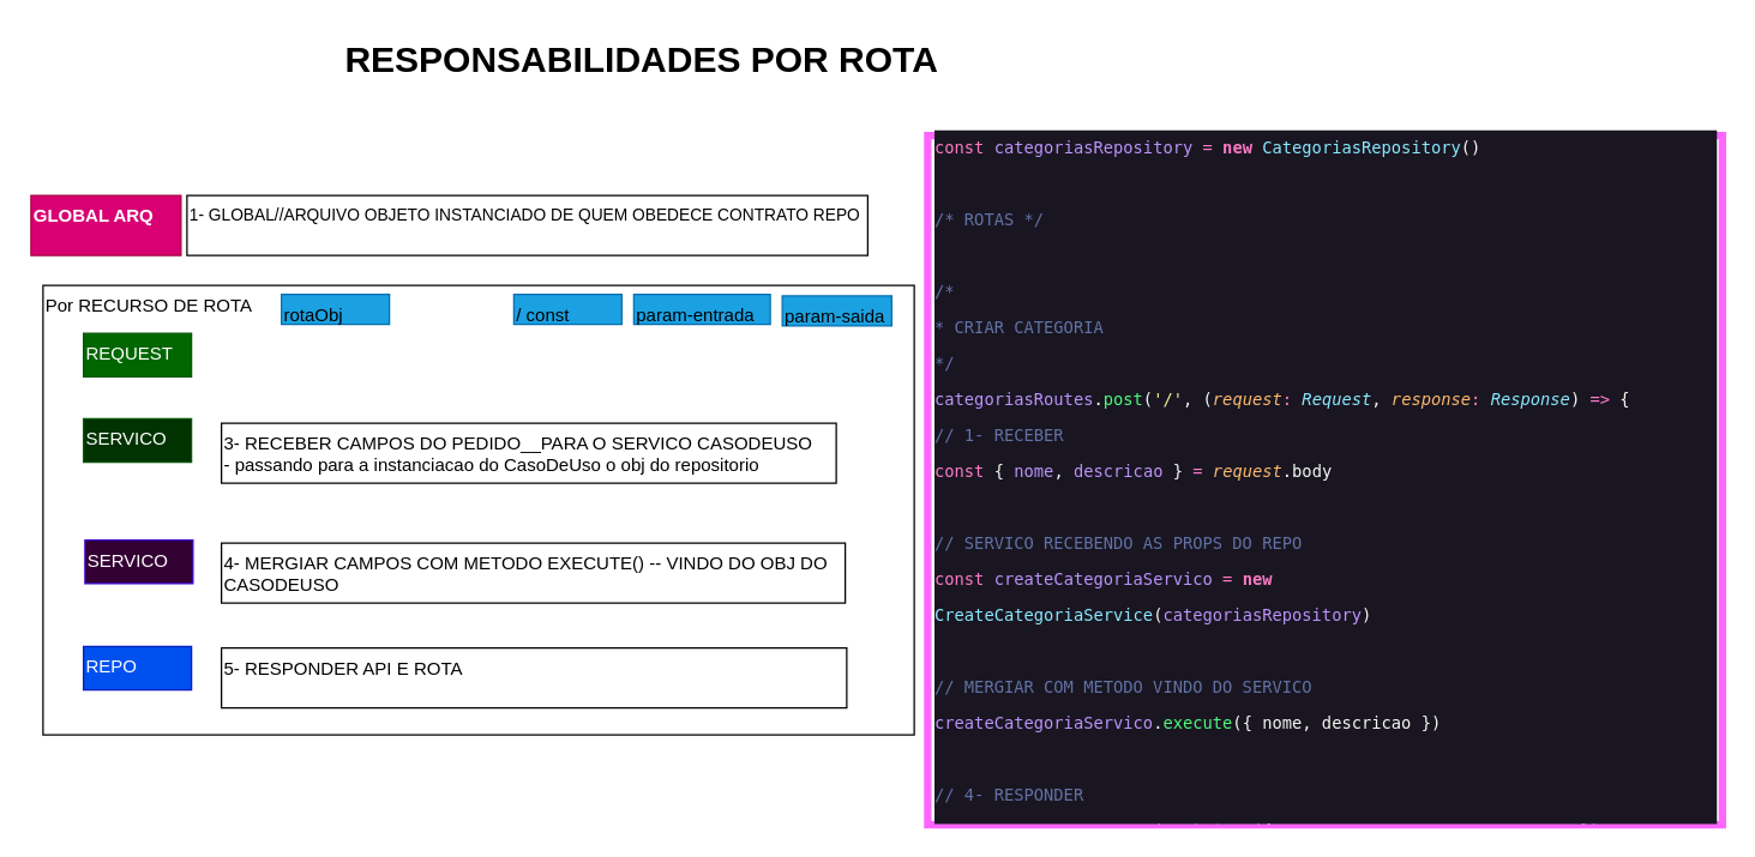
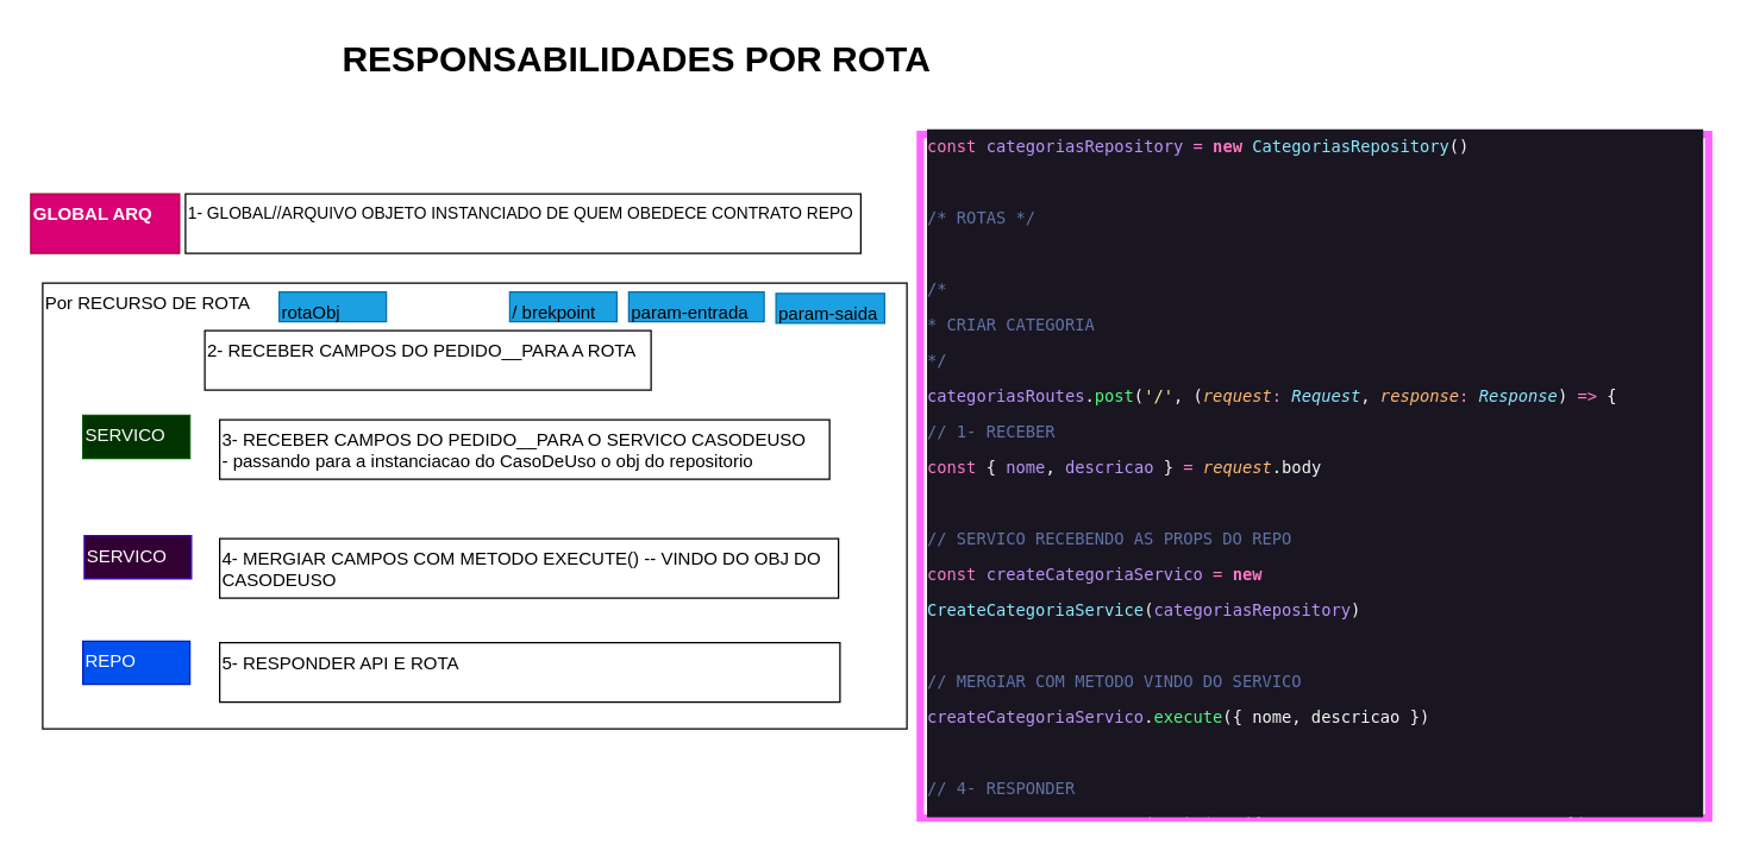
- <mxCell id="16" value="/ const" style="text;html=1;strokeColor=#006EAF;fillColor=#1ba1e2;align=left;verticalAlign=top;whiteSpace=wrap;rounded=0;fontStyle=0;fontColor=#000000;" vertex="1" parent="1"><mxGeometry x="342" y="196" width="72" height="20" as="geometry" /></mxCell>
+ <mxCell id="16" value="/ brekpoint" style="text;html=1;strokeColor=#006EAF;fillColor=#1ba1e2;align=left;verticalAlign=top;whiteSpace=wrap;rounded=0;fontStyle=0;fontColor=#000000;" vertex="1" parent="1"><mxGeometry x="342" y="196" width="72" height="20" as="geometry" /></mxCell>
- <mxCell id="10" value="REQUEST" style="text;html=1;strokeColor=#005700;fillColor=#006600;align=left;verticalAlign=top;whiteSpace=wrap;rounded=0;fontStyle=0;fontColor=#ffffff;" vertex="1" parent="1"><mxGeometry x="55" y="222" width="72" height="29" as="geometry" /></mxCell>
+ <mxCell id="5" value="2- RECEBER CAMPOS DO PEDIDO__PARA A ROTA" style="text;html=1;strokeColor=default;fillColor=none;align=left;verticalAlign=top;whiteSpace=wrap;rounded=0;fontStyle=0" vertex="1" parent="1"><mxGeometry x="137" y="222" width="300" height="40" as="geometry" /></mxCell>
